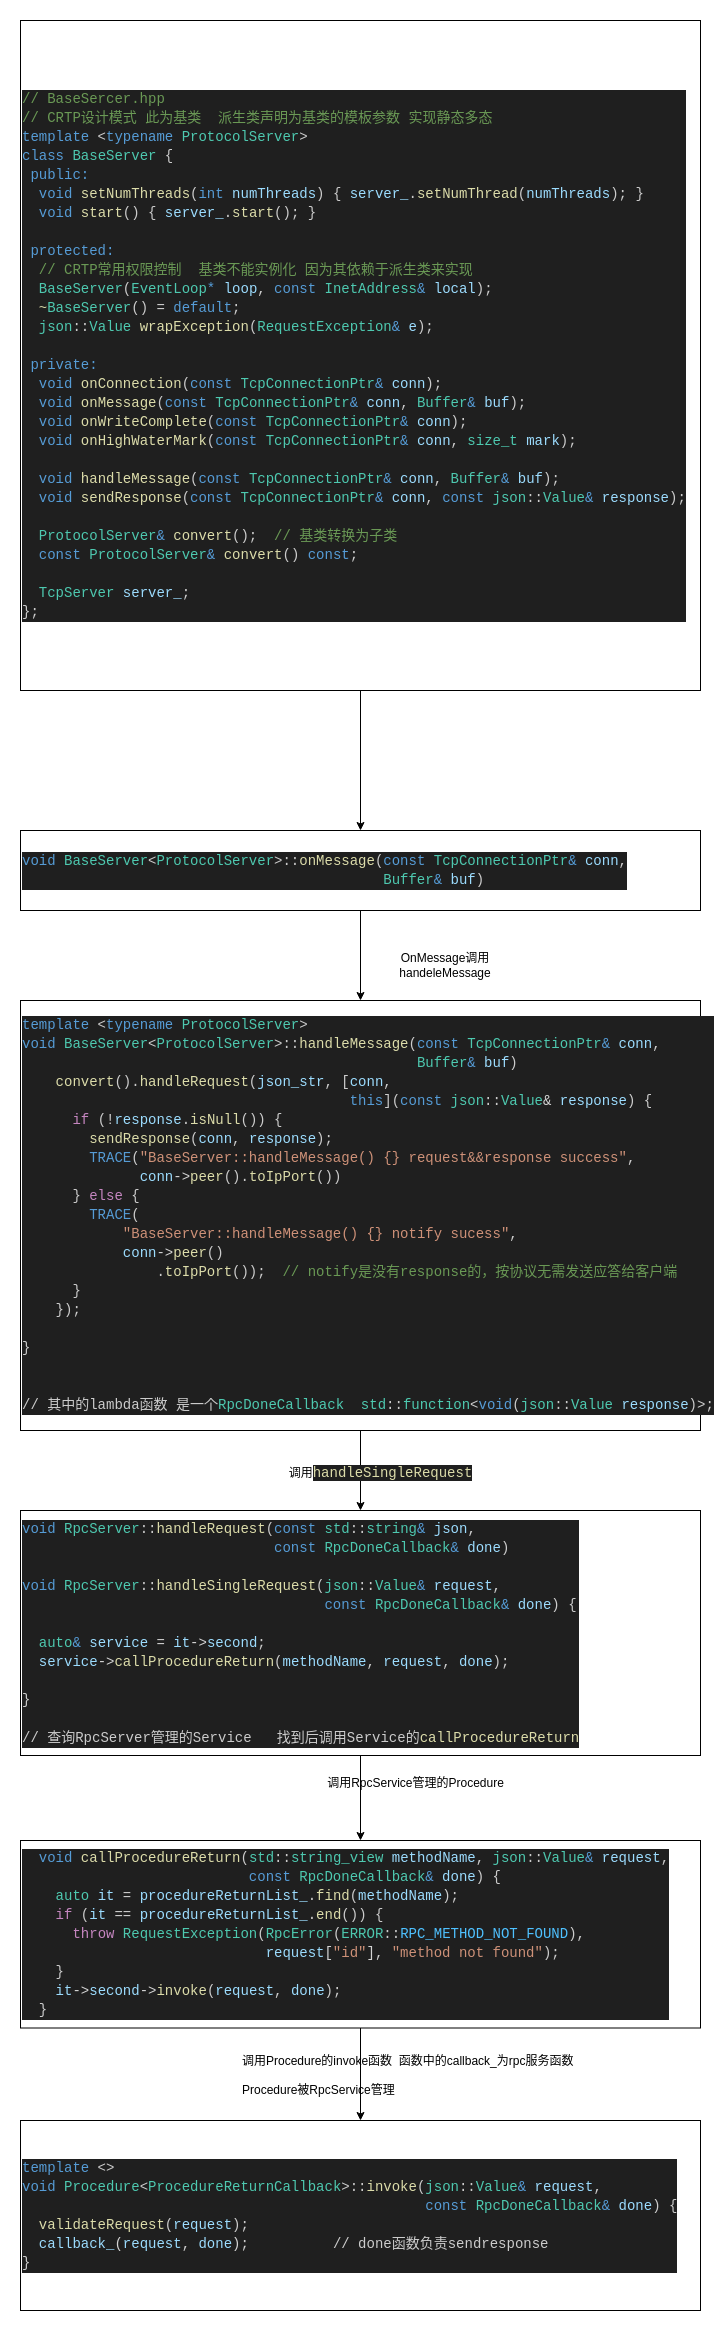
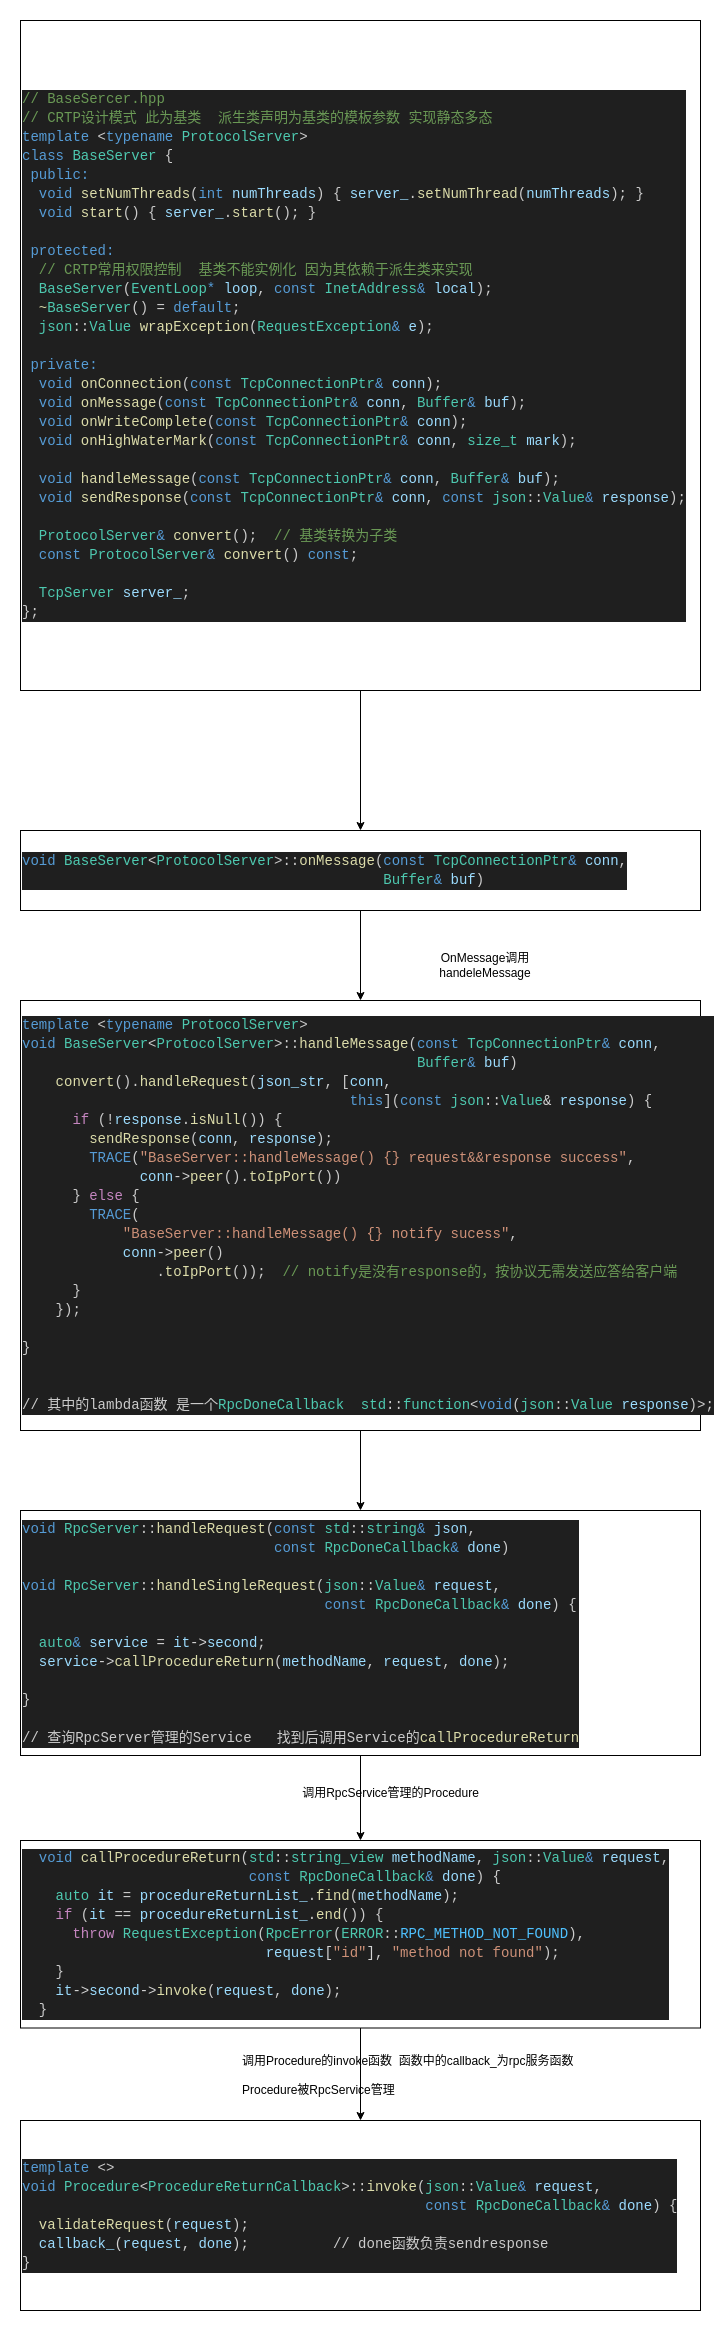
- <mxCell id="8" value="OnMessage调用handeleMessage" style="text;html=1;align=center;verticalAlign=middle;whiteSpace=wrap;rounded=0;" parent="1" vertex="1"><mxGeometry x="360" y="950" width="170" height="30" as="geometry" /></mxCell>
+ <mxCell id="8" value="OnMessage调用handeleMessage" style="text;html=1;align=center;verticalAlign=middle;whiteSpace=wrap;rounded=0;" parent="1" vertex="1"><mxGeometry x="400" y="950" width="170" height="30" as="geometry" /></mxCell>
- <mxCell id="11" value="调用&lt;span style=&quot;color: rgb(220, 220, 170); font-family: Consolas, &amp;quot;Courier New&amp;quot;, monospace; font-size: 14px; text-align: left; white-space-collapse: preserve; background-color: rgb(31, 31, 31);&quot;&gt;handleSingleRequest&lt;/span&gt;" style="text;html=1;align=center;verticalAlign=middle;resizable=0;points=[];autosize=1;strokeColor=none;fillColor=none;" parent="1" vertex="1"><mxGeometry x="285" y="1458" width="190" height="30" as="geometry" /></mxCell>
- <mxCell id="14" value="调用RpcService管理的Procedure" style="text;html=1;align=center;verticalAlign=middle;resizable=0;points=[];autosize=1;strokeColor=none;fillColor=none;" parent="1" vertex="1"><mxGeometry x="315" y="1768" width="200" height="30" as="geometry" /></mxCell>
+ <mxCell id="14" value="调用RpcService管理的Procedure" style="text;html=1;align=center;verticalAlign=middle;resizable=0;points=[];autosize=1;strokeColor=none;fillColor=none;" parent="1" vertex="1"><mxGeometry x="290" y="1778" width="200" height="30" as="geometry" /></mxCell>
